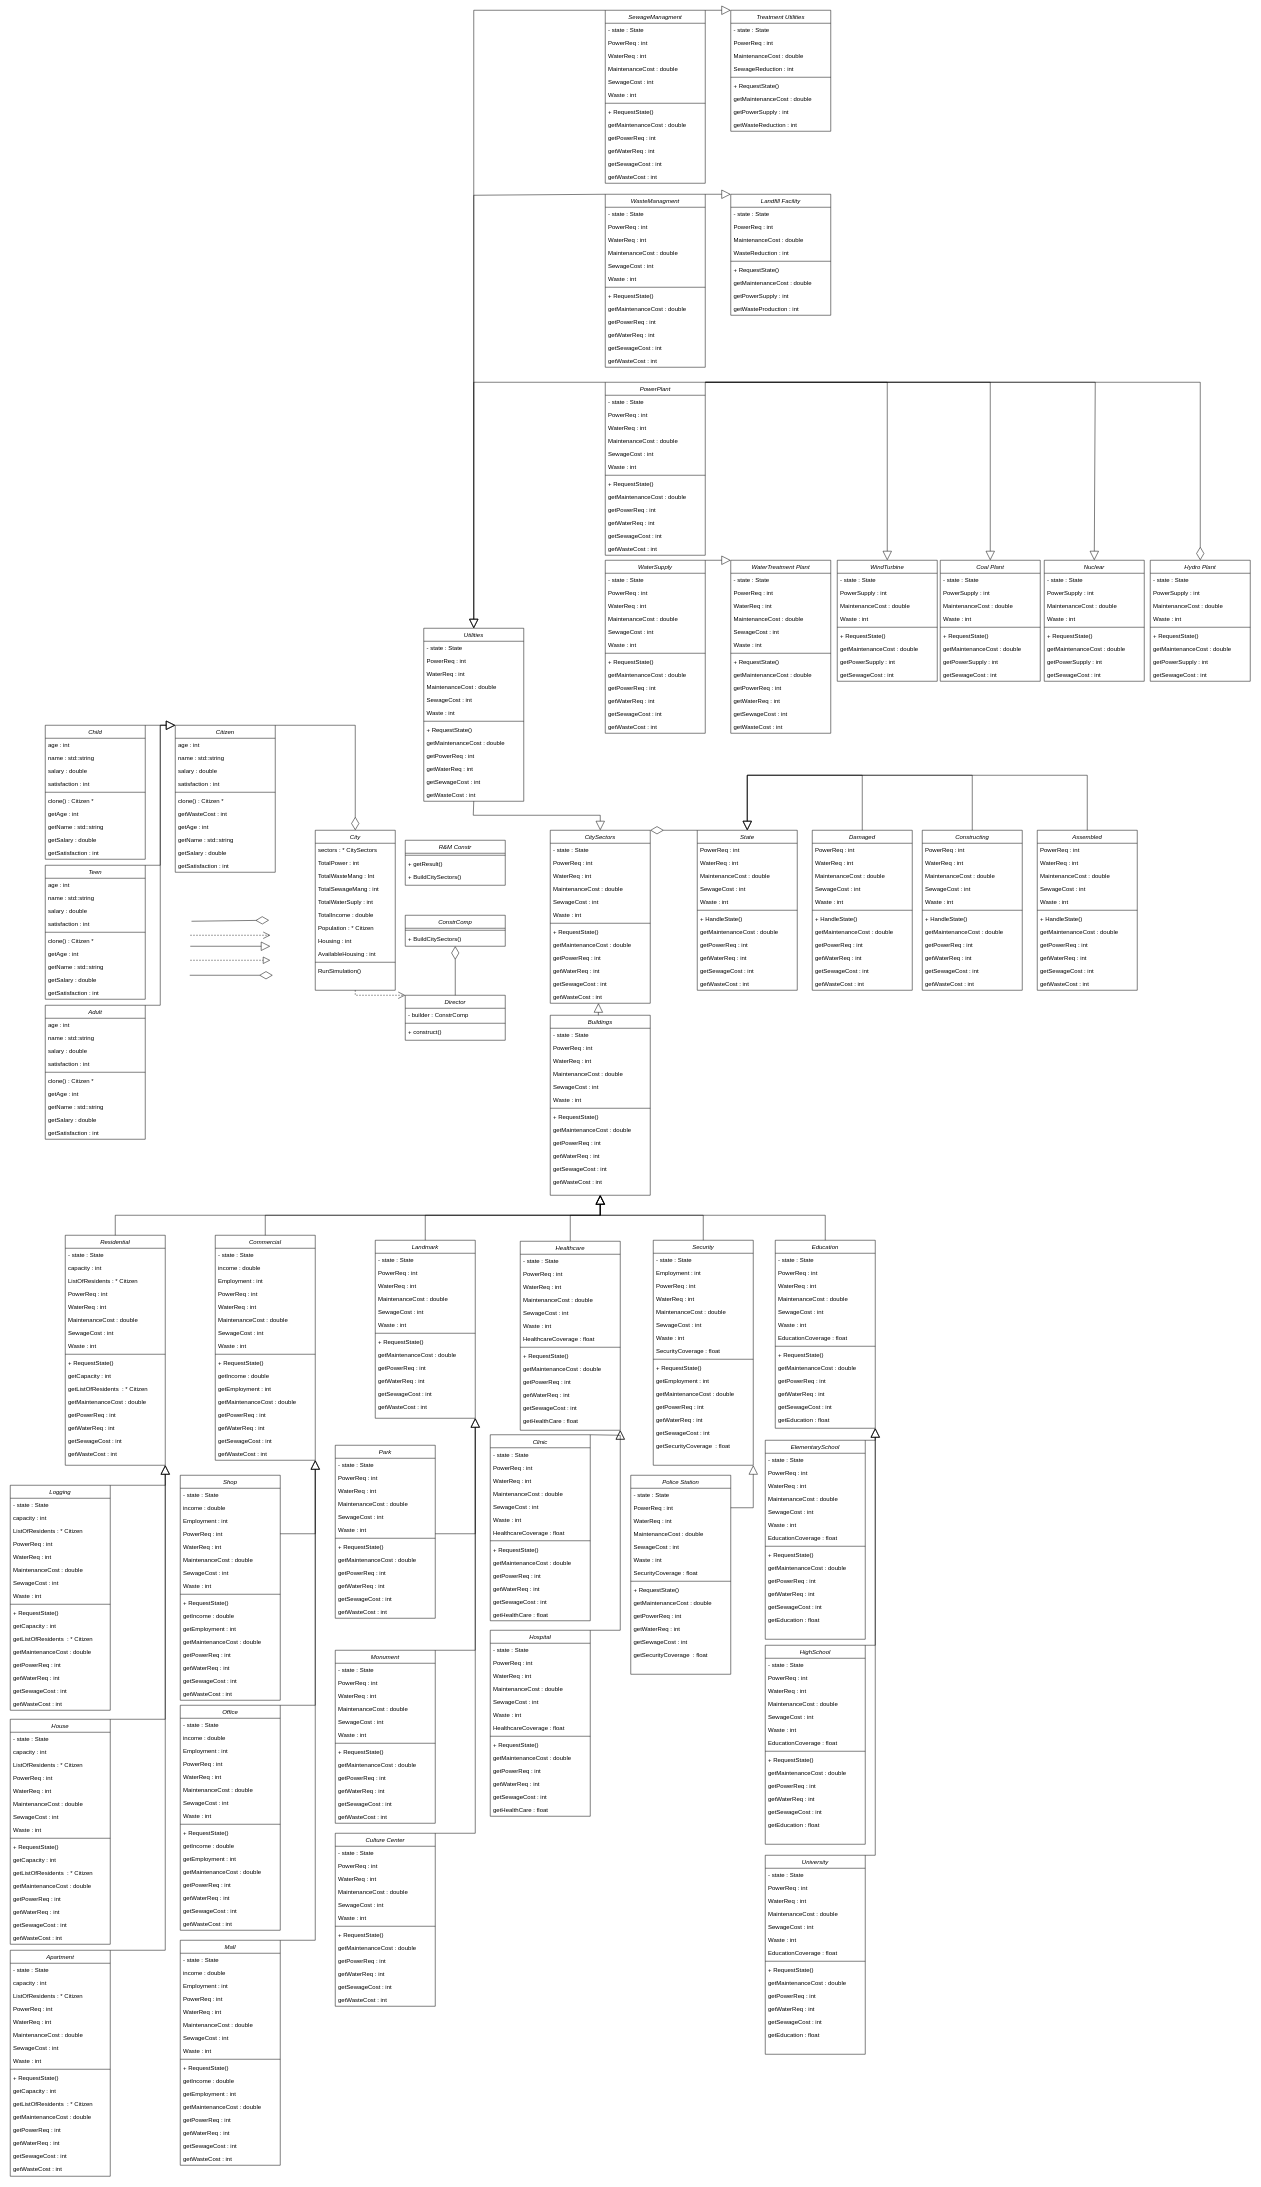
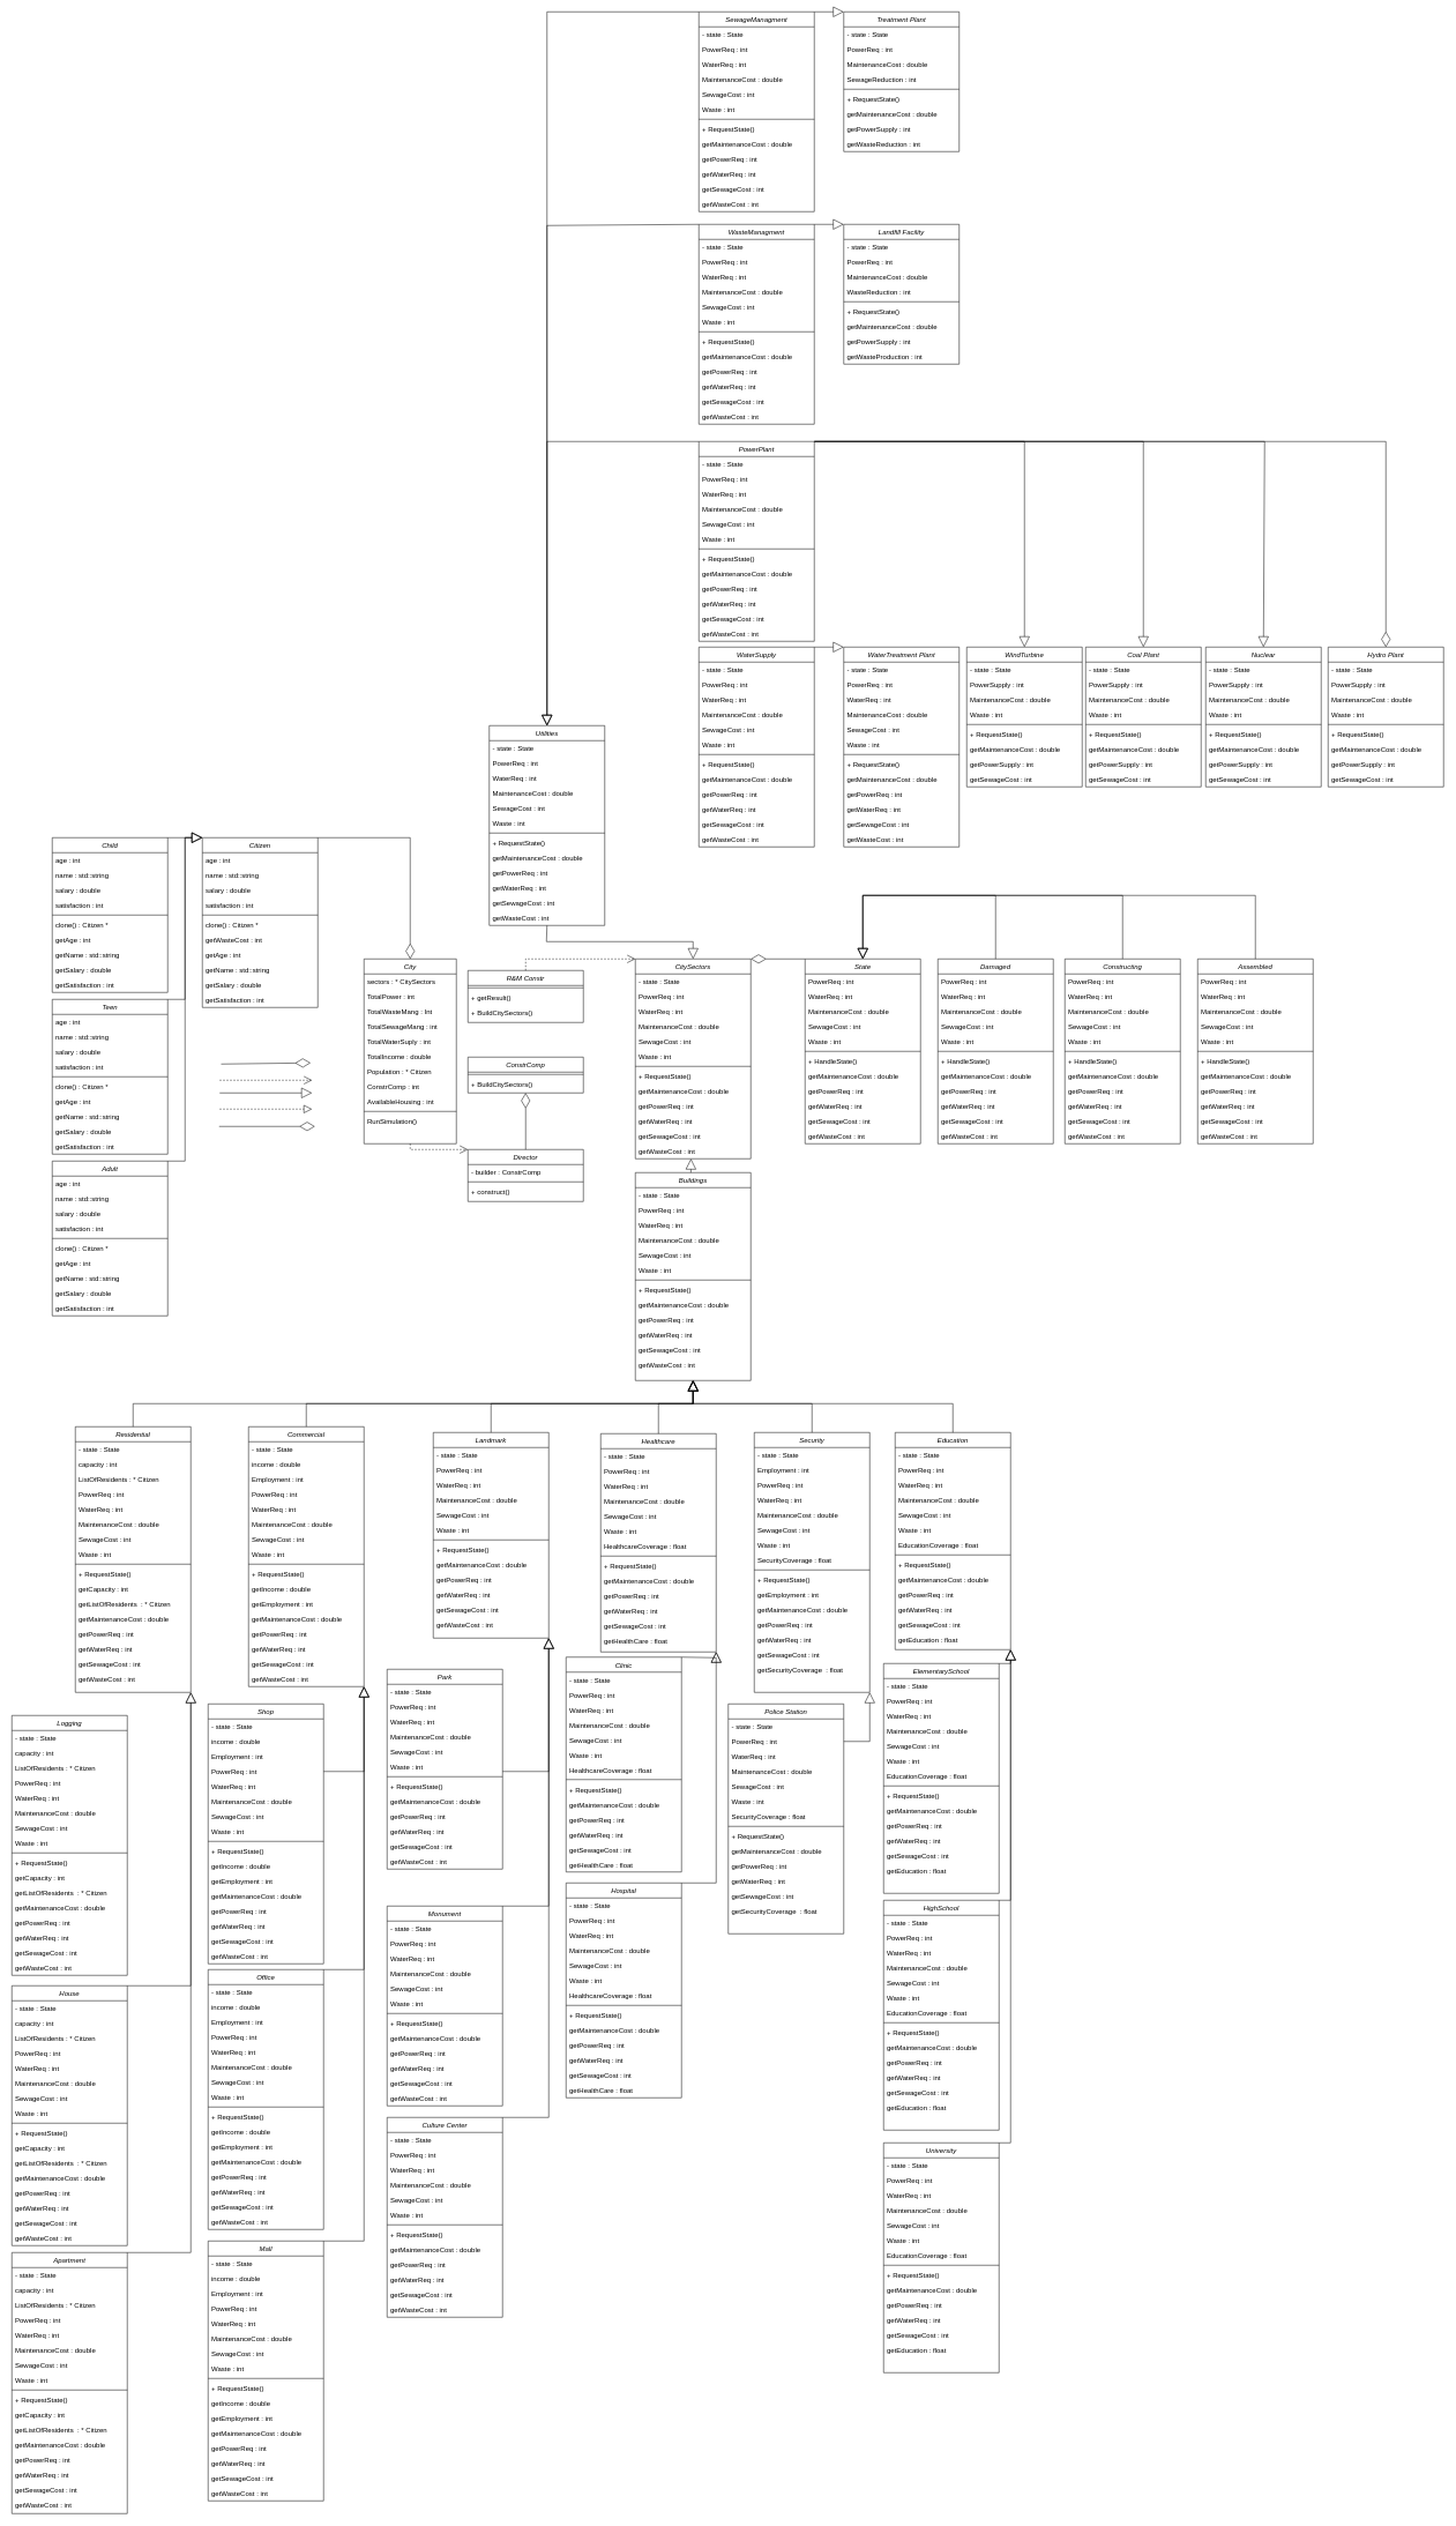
- <mxCell id="596" value="Treatment Utilities" style="swimlane;fontStyle=2;align=center;verticalAlign=top;childLayout=stackLayout;horizontal=1;startSize=26;horizontalStack=0;resizeParent=1;resizeLast=0;collapsible=1;marginBottom=0;rounded=0;shadow=0;strokeWidth=1;" parent="1" vertex="1"><mxGeometry x="1461" y="20" width="200" height="242" as="geometry"><mxRectangle x="230" y="140" width="160" height="26" as="alternateBounds" /></mxGeometry></mxCell>
+ <mxCell id="596" value="Treatment Plant" style="swimlane;fontStyle=2;align=center;verticalAlign=top;childLayout=stackLayout;horizontal=1;startSize=26;horizontalStack=0;resizeParent=1;resizeLast=0;collapsible=1;marginBottom=0;rounded=0;shadow=0;strokeWidth=1;" parent="1" vertex="1"><mxGeometry x="1461" y="20" width="200" height="242" as="geometry"><mxRectangle x="230" y="140" width="160" height="26" as="alternateBounds" /></mxGeometry></mxCell>
+ <mxCell id="682" value="&lt;div&gt;&lt;br&gt;&lt;/div&gt;&lt;div&gt;&lt;br&gt;&lt;/div&gt;" style="endArrow=open;endSize=12;dashed=1;html=1;rounded=0;exitX=0.5;exitY=0;exitDx=0;exitDy=0;entryX=0;entryY=0;entryDx=0;entryDy=0;" edge="1" parent="1" source="678" target="395"><mxGeometry width="160" relative="1" as="geometry"><mxPoint x="830" y="1790" as="sourcePoint" /><mxPoint x="990" y="1790" as="targetPoint" /><Array as="points"><mxPoint x="910" y="1660" /></Array></mxGeometry></mxCell>
- <mxCell id="14" value="Housing : int" style="text;align=left;verticalAlign=top;spacingLeft=4;spacingRight=4;overflow=hidden;rotatable=0;points=[[0,0.5],[1,0.5]];portConstraint=eastwest;" parent="6" vertex="1"><mxGeometry y="208" width="160" height="26" as="geometry" /></mxCell>
+ <mxCell id="14" value="ConstrComp : int" style="text;align=left;verticalAlign=top;spacingLeft=4;spacingRight=4;overflow=hidden;rotatable=0;points=[[0,0.5],[1,0.5]];portConstraint=eastwest;" parent="6" vertex="1"><mxGeometry y="208" width="160" height="26" as="geometry" /></mxCell>
- <mxCell id="190" value="" style="endArrow=block;endSize=16;endFill=0;html=1;rounded=0;exitX=1;exitY=0;exitDx=0;exitDy=0;entryX=1;entryY=1;entryDx=0;entryDy=0;" parent="1" source="172" target="18" edge="1"><mxGeometry width="160" relative="1" as="geometry"><mxPoint x="290" y="2970" as="sourcePoint" /><mxPoint x="350" y="2900" as="targetPoint" /><Array as="points"><mxPoint x="330" y="2970" /></Array></mxGeometry></mxCell>
